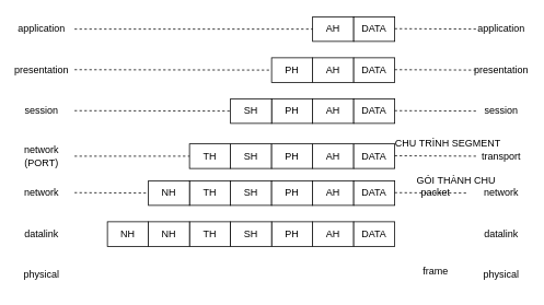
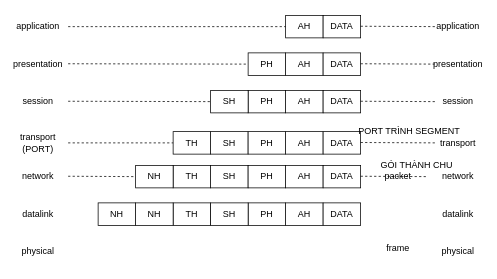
- <mxCell id="55" value="CHU TRÌNH SEGMENT" style="text;html=1;align=center;verticalAlign=middle;whiteSpace=wrap;rounded=0;" vertex="1" parent="1"><mxGeometry x="470" y="160" width="150" height="30" as="geometry" /></mxCell>
+ <mxCell id="55" value="PORT TRÌNH SEGMENT" style="text;html=1;align=center;verticalAlign=middle;whiteSpace=wrap;rounded=0;" vertex="1" parent="1"><mxGeometry x="470" y="160" width="150" height="30" as="geometry" /></mxCell>
- <mxCell id="12" value="network (PORT)" style="text;html=1;align=center;verticalAlign=middle;whiteSpace=wrap;rounded=0;" parent="1" vertex="1"><mxGeometry x="20" y="175" width="60" height="30" as="geometry" /></mxCell>
+ <mxCell id="12" value="transport (PORT)" style="text;html=1;align=center;verticalAlign=middle;whiteSpace=wrap;rounded=0;" parent="1" vertex="1"><mxGeometry x="20" y="175" width="60" height="30" as="geometry" /></mxCell>
